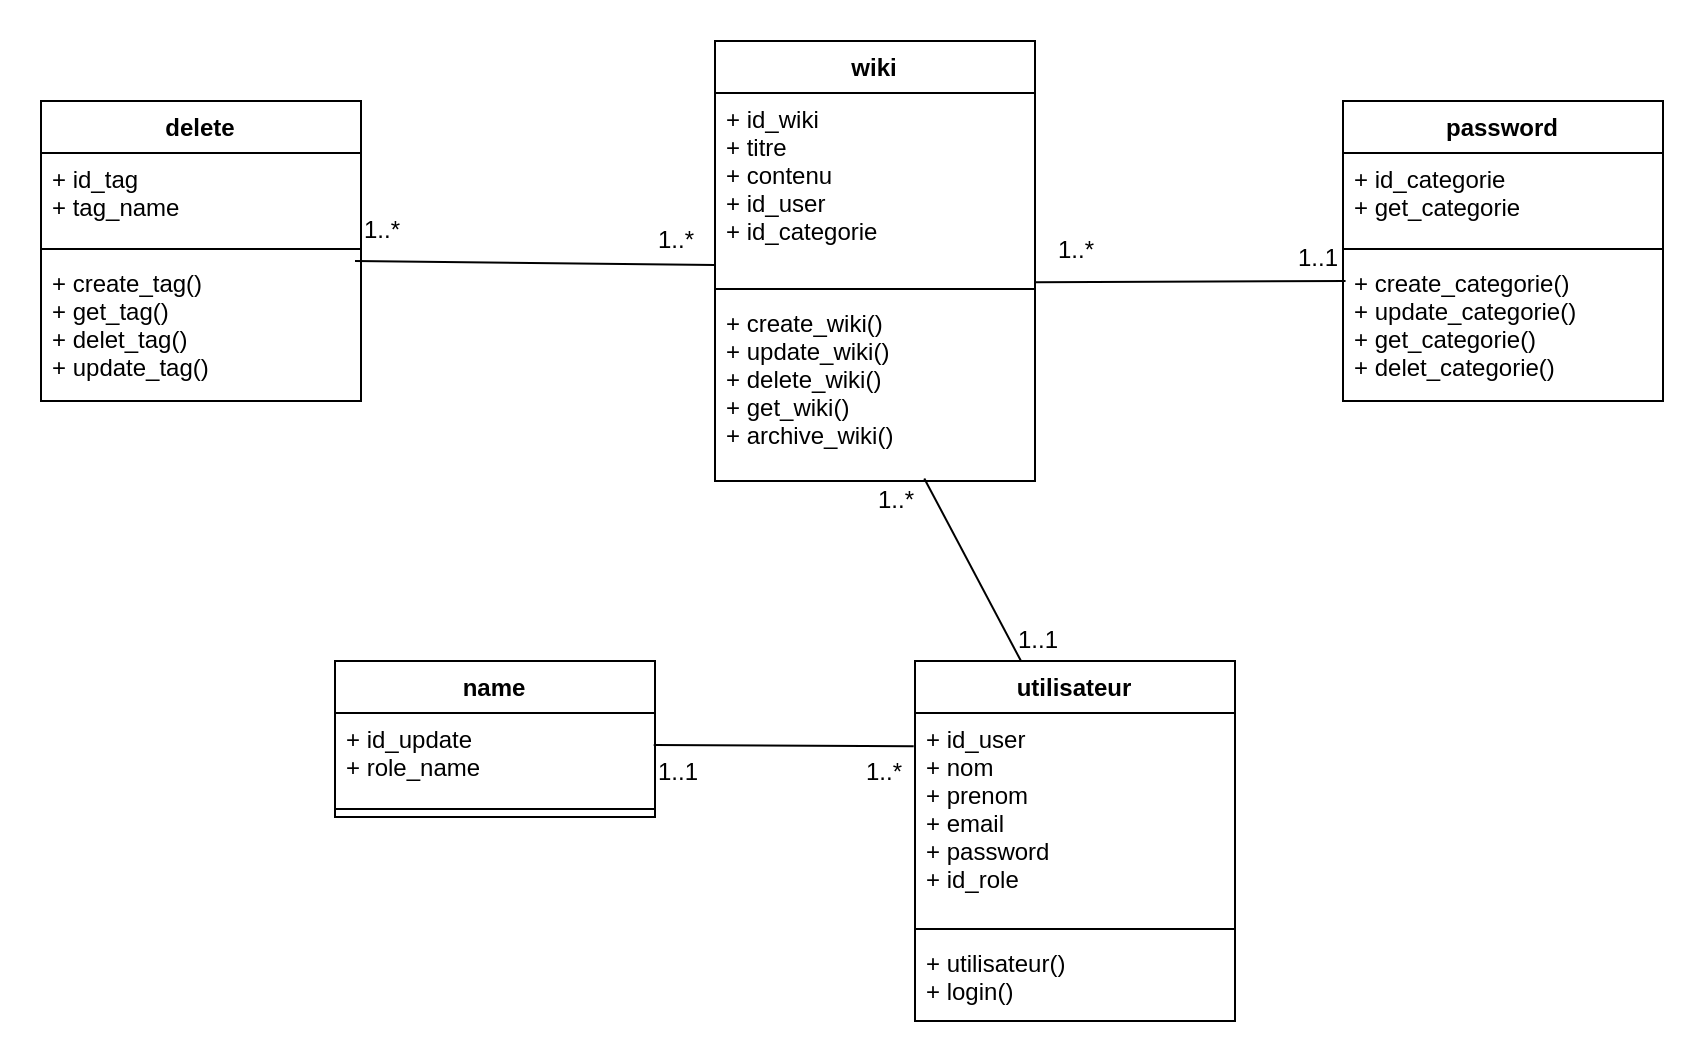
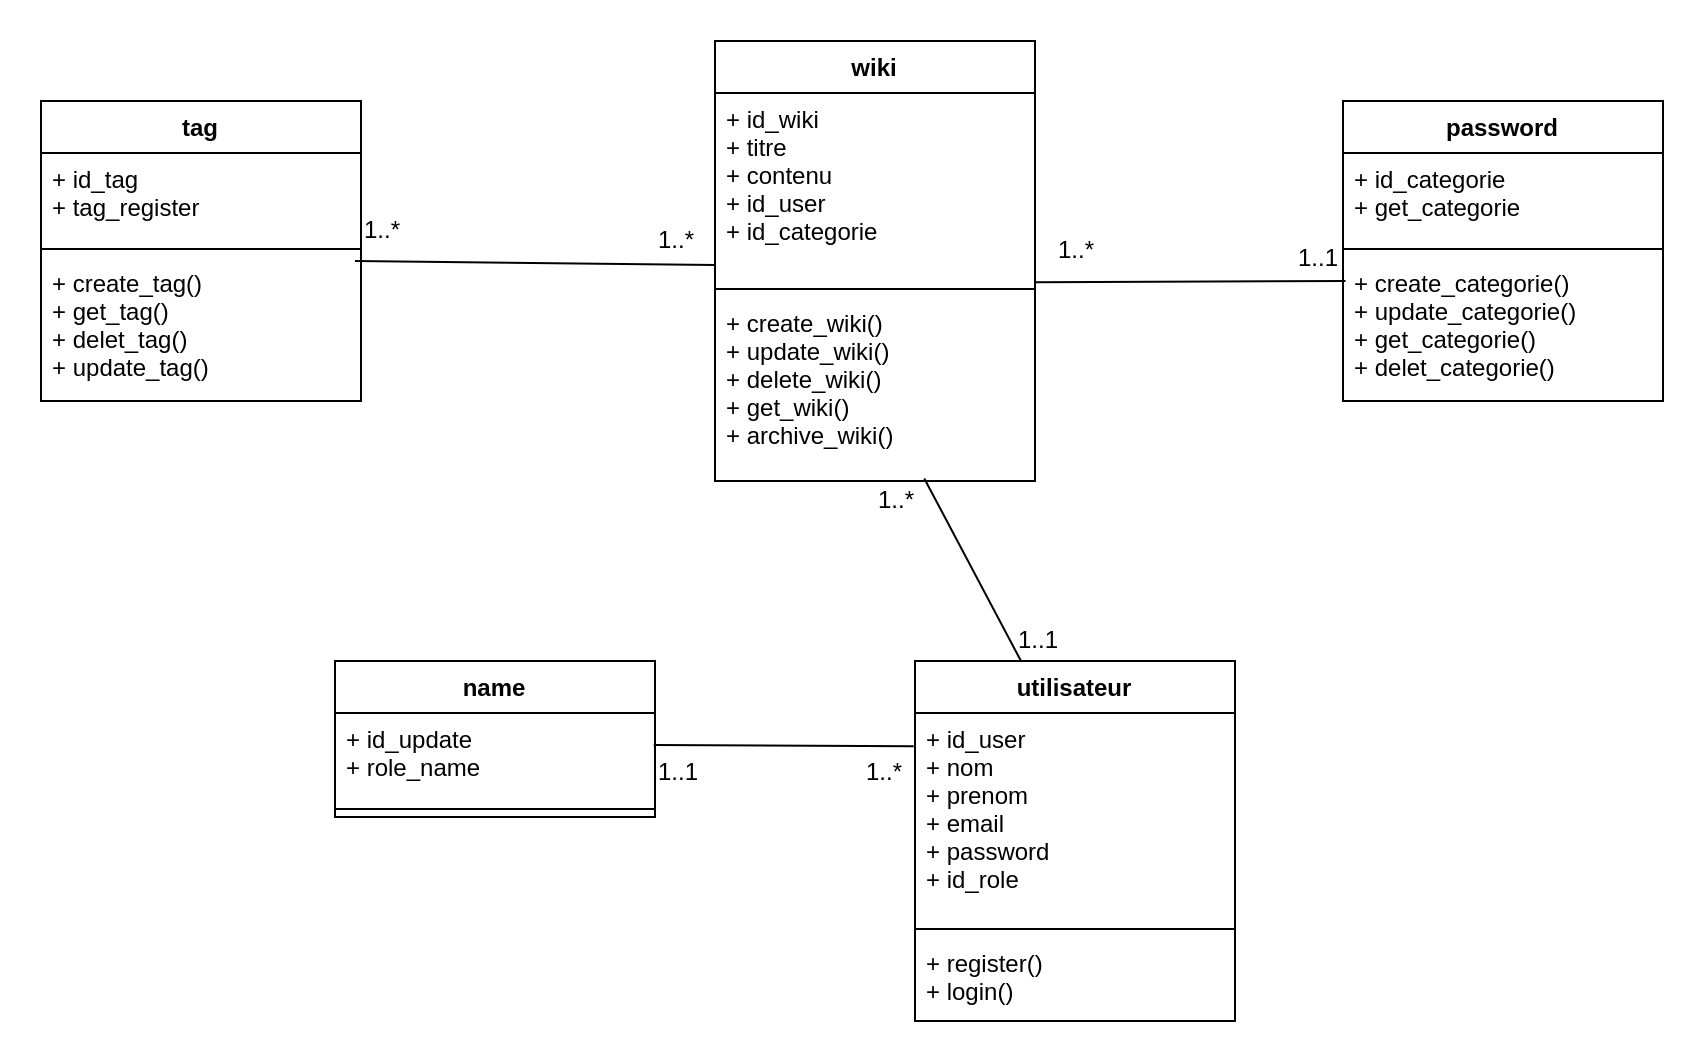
- <mxCell id="10" value="delete" style="swimlane;fontStyle=1;align=center;verticalAlign=top;childLayout=stackLayout;horizontal=1;startSize=26;horizontalStack=0;resizeParent=1;resizeParentMax=0;resizeLast=0;collapsible=1;marginBottom=0;" parent="1" vertex="1"><mxGeometry x="20" y="50" width="160" height="150" as="geometry" /></mxCell>
+ <mxCell id="10" value="tag" style="swimlane;fontStyle=1;align=center;verticalAlign=top;childLayout=stackLayout;horizontal=1;startSize=26;horizontalStack=0;resizeParent=1;resizeParentMax=0;resizeLast=0;collapsible=1;marginBottom=0;" parent="1" vertex="1"><mxGeometry x="20" y="50" width="160" height="150" as="geometry" /></mxCell>
- <mxCell id="11" value="+ id_tag&#10;+ tag_name" style="text;strokeColor=none;fillColor=none;align=left;verticalAlign=top;spacingLeft=4;spacingRight=4;overflow=hidden;rotatable=0;points=[[0,0.5],[1,0.5]];portConstraint=eastwest;" parent="10" vertex="1"><mxGeometry y="26" width="160" height="44" as="geometry" /></mxCell>
+ <mxCell id="11" value="+ id_tag&#10;+ tag_register" style="text;strokeColor=none;fillColor=none;align=left;verticalAlign=top;spacingLeft=4;spacingRight=4;overflow=hidden;rotatable=0;points=[[0,0.5],[1,0.5]];portConstraint=eastwest;" parent="10" vertex="1"><mxGeometry y="26" width="160" height="44" as="geometry" /></mxCell>
- <mxCell id="5" value="+ utilisateur()&#10;+ login()" style="text;strokeColor=none;fillColor=none;align=left;verticalAlign=top;spacingLeft=4;spacingRight=4;overflow=hidden;rotatable=0;points=[[0,0.5],[1,0.5]];portConstraint=eastwest;" parent="2" vertex="1"><mxGeometry y="138" width="160" height="42" as="geometry" /></mxCell>
+ <mxCell id="5" value="+ register()&#10;+ login()" style="text;strokeColor=none;fillColor=none;align=left;verticalAlign=top;spacingLeft=4;spacingRight=4;overflow=hidden;rotatable=0;points=[[0,0.5],[1,0.5]];portConstraint=eastwest;" parent="2" vertex="1"><mxGeometry y="138" width="160" height="42" as="geometry" /></mxCell>
